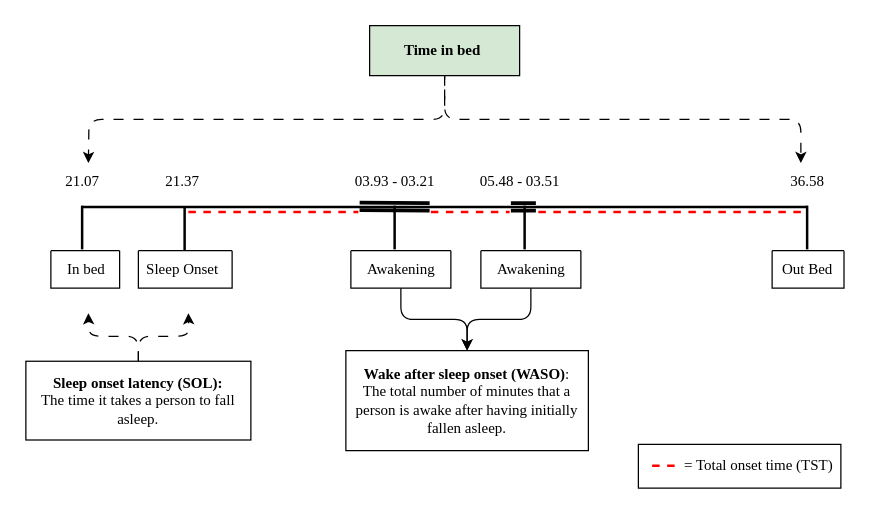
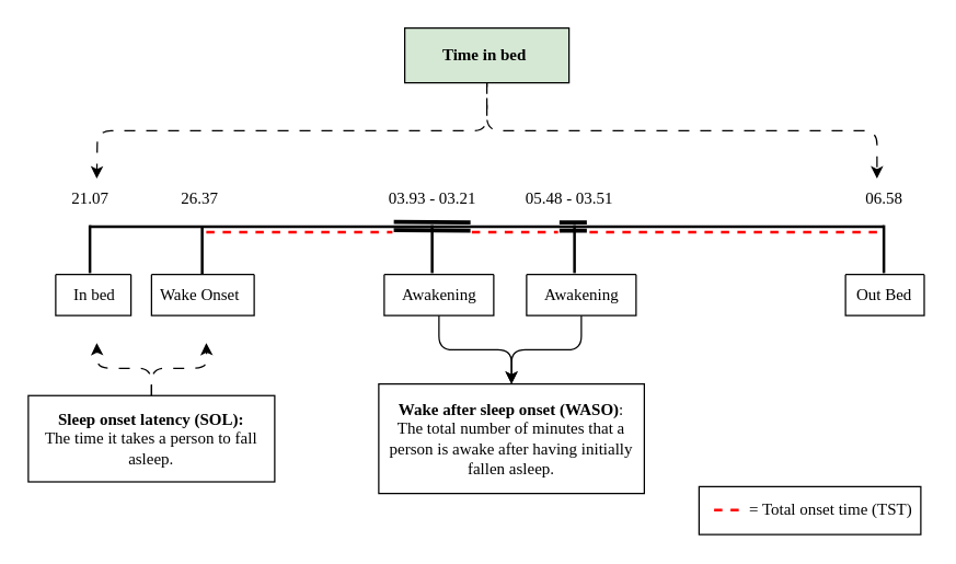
- <mxCell id="14" value="&lt;font face=&quot;Times New Roman&quot;&gt;21.37&lt;/font&gt;" style="text;html=1;align=center;verticalAlign=middle;resizable=0;points=[];autosize=1;strokeColor=none;fillColor=none;" parent="1" vertex="1"><mxGeometry x="120" y="130" width="50" height="30" as="geometry" /></mxCell>
+ <mxCell id="14" value="&lt;font face=&quot;Times New Roman&quot;&gt;26.37&lt;/font&gt;" style="text;html=1;align=center;verticalAlign=middle;resizable=0;points=[];autosize=1;strokeColor=none;fillColor=none;" parent="1" vertex="1"><mxGeometry x="120" y="130" width="50" height="30" as="geometry" /></mxCell>
- <mxCell id="15" value="&lt;font face=&quot;Times New Roman&quot;&gt;36.58&lt;/font&gt;" style="text;html=1;align=center;verticalAlign=middle;resizable=0;points=[];autosize=1;strokeColor=none;fillColor=none;" parent="1" vertex="1"><mxGeometry x="620" y="130" width="50" height="30" as="geometry" /></mxCell>
+ <mxCell id="15" value="&lt;font face=&quot;Times New Roman&quot;&gt;06.58&lt;/font&gt;" style="text;html=1;align=center;verticalAlign=middle;resizable=0;points=[];autosize=1;strokeColor=none;fillColor=none;" parent="1" vertex="1"><mxGeometry x="620" y="130" width="50" height="30" as="geometry" /></mxCell>
- <mxCell id="12" value="&lt;font face=&quot;Times New Roman&quot;&gt;Sleep Onset&lt;/font&gt;" style="text;html=1;align=center;verticalAlign=middle;resizable=0;points=[];autosize=1;strokeColor=none;fillColor=none;" parent="11" vertex="1"><mxGeometry x="-5" width="80" height="30" as="geometry" /></mxCell>
+ <mxCell id="12" value="&lt;font face=&quot;Times New Roman&quot;&gt;Wake Onset&lt;/font&gt;" style="text;html=1;align=center;verticalAlign=middle;resizable=0;points=[];autosize=1;strokeColor=none;fillColor=none;" parent="11" vertex="1"><mxGeometry x="-5" width="80" height="30" as="geometry" /></mxCell>
